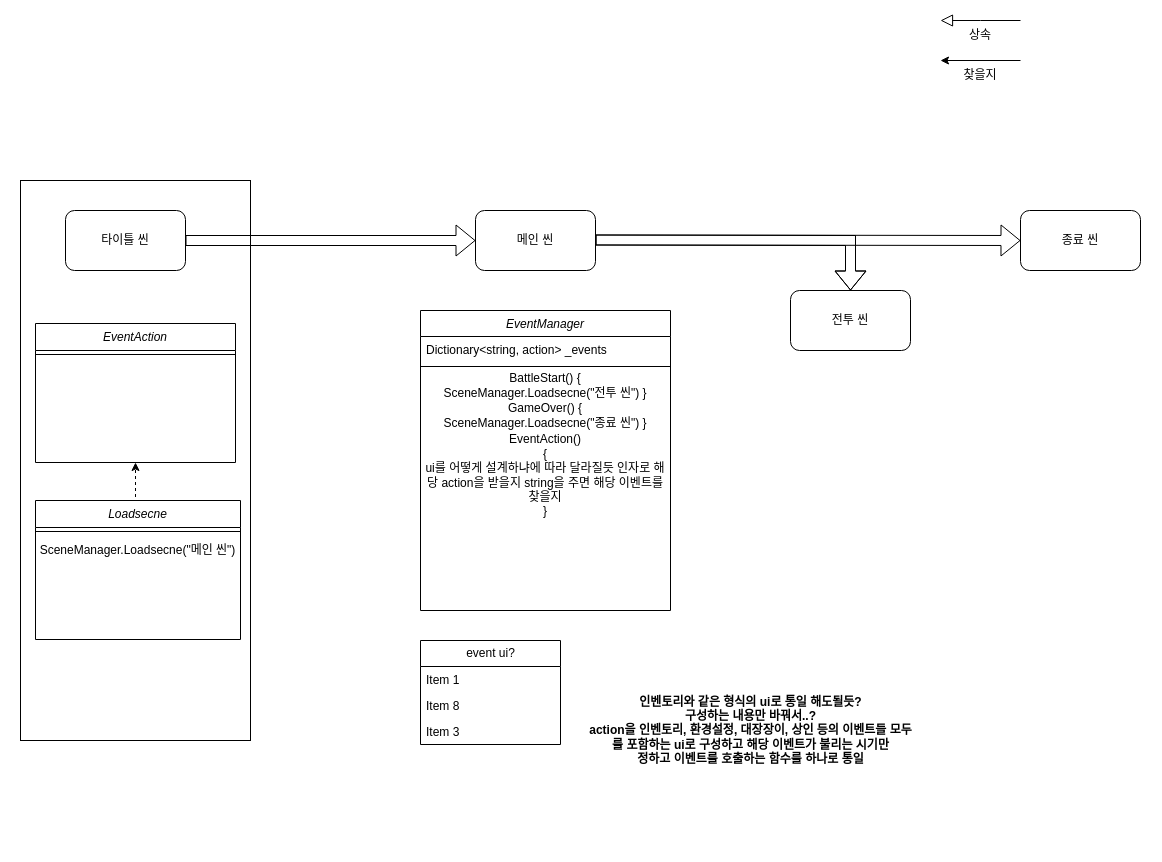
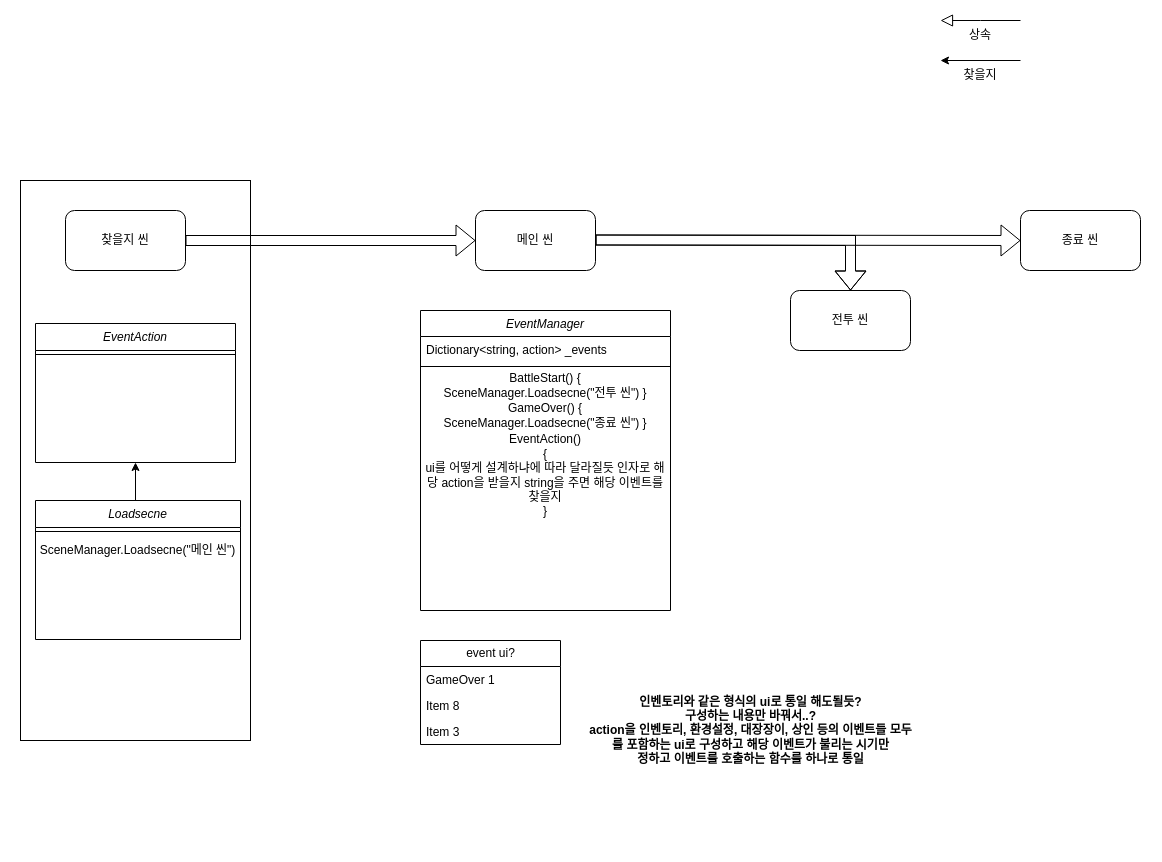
- <mxCell id="10" value="타이틀 씬" style="text;html=1;strokeColor=none;fillColor=none;align=center;verticalAlign=middle;whiteSpace=wrap;rounded=0;" vertex="1" parent="1"><mxGeometry x="65" y="210" width="120" height="60" as="geometry" /></mxCell>
+ <mxCell id="10" value="찾을지 씬" style="text;html=1;strokeColor=none;fillColor=none;align=center;verticalAlign=middle;whiteSpace=wrap;rounded=0;" vertex="1" parent="1"><mxGeometry x="65" y="210" width="120" height="60" as="geometry" /></mxCell>
- <mxCell id="19" style="edgeStyle=orthogonalEdgeStyle;rounded=0;orthogonalLoop=1;jettySize=auto;html=1;exitX=0.5;exitY=0;exitDx=0;exitDy=0;entryX=0.5;entryY=1;entryDx=0;entryDy=0;fontFamily=Helvetica;fontSize=12;fontColor=default;dashed=1;" edge="1" parent="1" source="20" target="17"><mxGeometry relative="1" as="geometry" /></mxCell>
+ <mxCell id="19" style="edgeStyle=orthogonalEdgeStyle;rounded=0;orthogonalLoop=1;jettySize=auto;html=1;exitX=0.5;exitY=0;exitDx=0;exitDy=0;entryX=0.5;entryY=1;entryDx=0;entryDy=0;fontFamily=Helvetica;fontSize=12;fontColor=default;" edge="1" parent="1" source="20" target="17"><mxGeometry relative="1" as="geometry" /></mxCell>
- <mxCell id="31" value="Item 1" style="text;strokeColor=none;fillColor=none;align=left;verticalAlign=top;spacingLeft=4;spacingRight=4;overflow=hidden;rotatable=0;points=[[0,0.5],[1,0.5]];portConstraint=eastwest;whiteSpace=wrap;html=1;fontSize=12;fontFamily=Helvetica;fontColor=default;" vertex="1" parent="30"><mxGeometry y="26" width="140" height="26" as="geometry" /></mxCell>
+ <mxCell id="31" value="GameOver 1" style="text;strokeColor=none;fillColor=none;align=left;verticalAlign=top;spacingLeft=4;spacingRight=4;overflow=hidden;rotatable=0;points=[[0,0.5],[1,0.5]];portConstraint=eastwest;whiteSpace=wrap;html=1;fontSize=12;fontFamily=Helvetica;fontColor=default;" vertex="1" parent="30"><mxGeometry y="26" width="140" height="26" as="geometry" /></mxCell>
